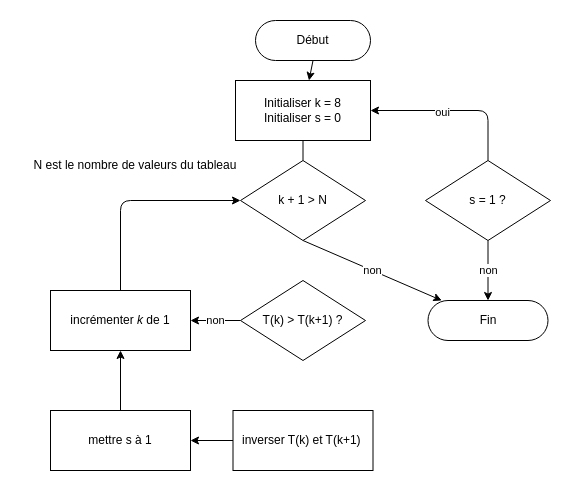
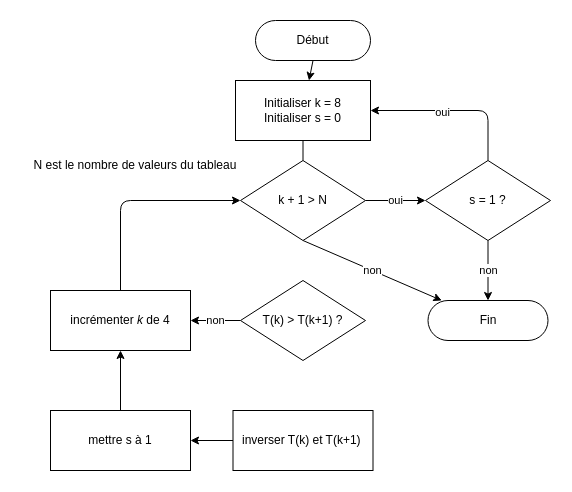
+ <mxCell id="6" value="oui" style="edgeStyle=none;html=1;exitX=1;exitY=0.5;exitDx=0;exitDy=0;entryX=0;entryY=0.5;entryDx=0;entryDy=0;" parent="1" source="15" target="20" edge="1"><mxGeometry relative="1" as="geometry"><mxPoint x="410" y="180" as="targetPoint" /></mxGeometry></mxCell>
- <mxCell id="11" value="incrémenter &lt;i&gt;k&lt;/i&gt;&amp;nbsp;de 1" style="rounded=0;whiteSpace=wrap;html=1;" parent="1" vertex="1"><mxGeometry x="50" y="290" width="140" height="60" as="geometry" /></mxCell>
+ <mxCell id="11" value="incrémenter &lt;i&gt;k&lt;/i&gt;&amp;nbsp;de 4" style="rounded=0;whiteSpace=wrap;html=1;" parent="1" vertex="1"><mxGeometry x="50" y="290" width="140" height="60" as="geometry" /></mxCell>
